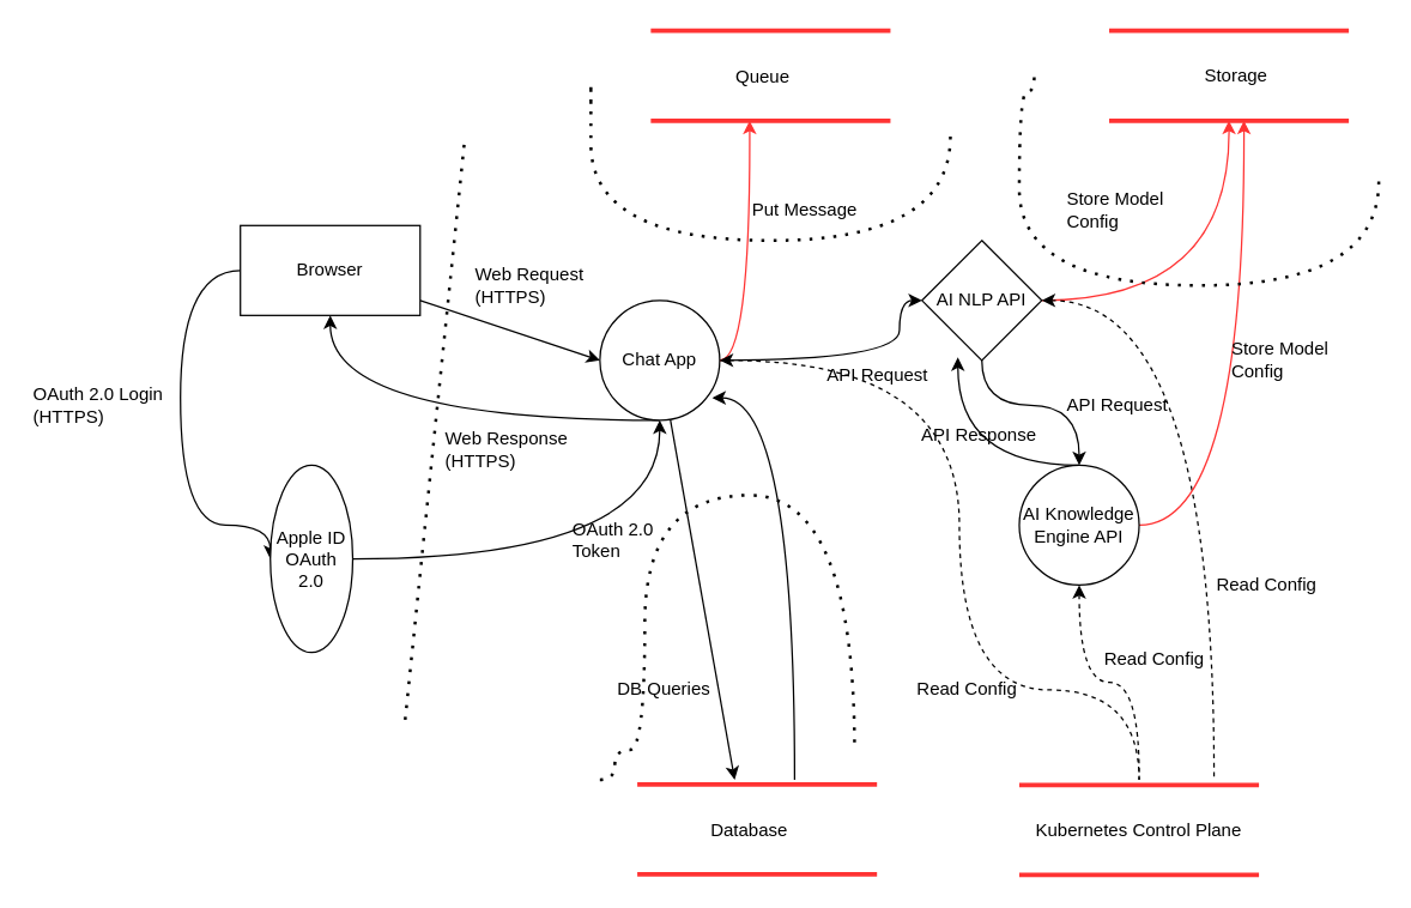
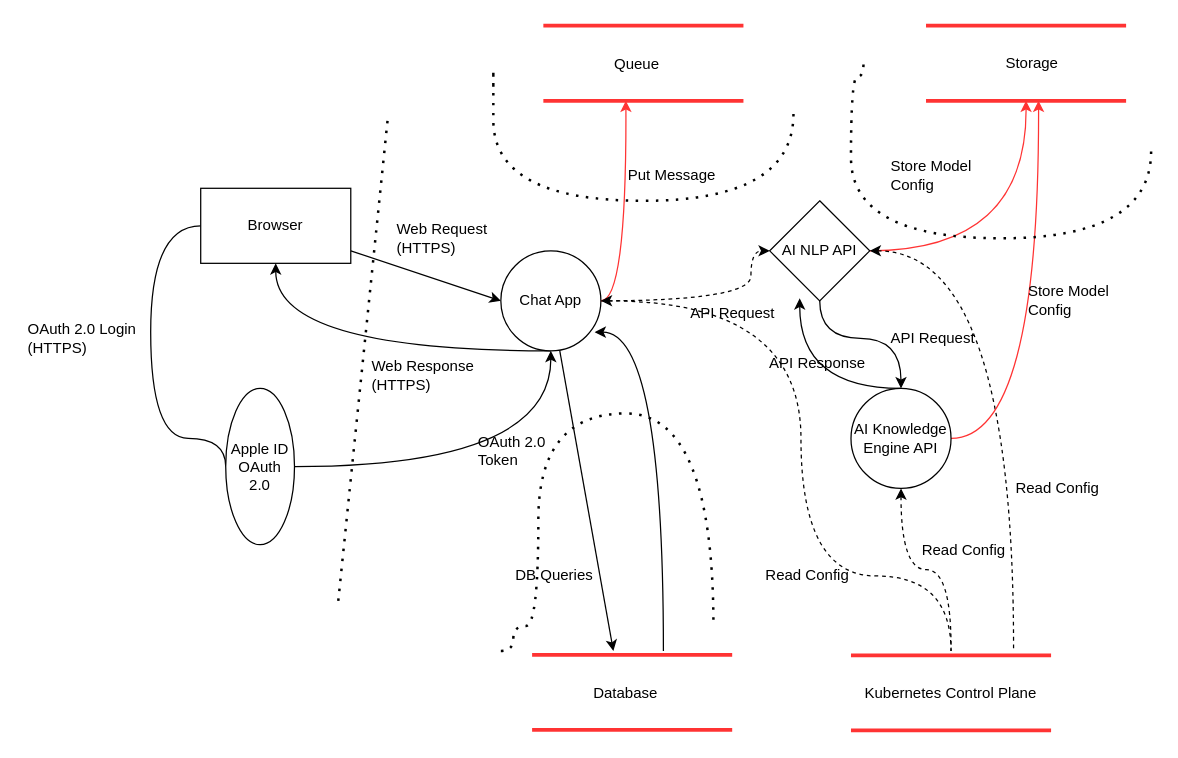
- <mxCell id="5" style="edgeStyle=orthogonalEdgeStyle;rounded=0;orthogonalLoop=1;jettySize=auto;html=1;entryX=0;entryY=0.5;entryDx=0;entryDy=0;curved=1;" edge="1" parent="1" source="11" target="17"><mxGeometry relative="1" as="geometry"><Array as="points"><mxPoint x="600" y="240" /><mxPoint x="600" y="200" /></Array></mxGeometry></mxCell>
+ <mxCell id="5" style="edgeStyle=orthogonalEdgeStyle;rounded=0;orthogonalLoop=1;jettySize=auto;html=1;entryX=0;entryY=0.5;entryDx=0;entryDy=0;curved=1;dashed=1;" edge="1" parent="1" source="11" target="17"><mxGeometry relative="1" as="geometry"><Array as="points"><mxPoint x="600" y="240" /><mxPoint x="600" y="200" /></Array></mxGeometry></mxCell>
- <mxCell id="3" style="edgeStyle=orthogonalEdgeStyle;curved=1;rounded=0;orthogonalLoop=1;jettySize=auto;html=1;entryX=0;entryY=0.5;entryDx=0;entryDy=0;startArrow=none;startFill=0;endArrow=classic;endFill=1;strokeColor=#000000;strokeWidth=1;" edge="1" parent="1" source="4" target="13"><mxGeometry relative="1" as="geometry"><Array as="points"><mxPoint x="120" y="180" /><mxPoint x="120" y="350" /></Array></mxGeometry></mxCell>
+ <mxCell id="3" style="edgeStyle=orthogonalEdgeStyle;curved=1;rounded=0;orthogonalLoop=1;jettySize=auto;html=1;entryX=0;entryY=0.5;entryDx=0;entryDy=0;startArrow=none;startFill=0;endArrow=none;endFill=1;strokeColor=#000000;strokeWidth=1;" edge="1" parent="1" source="4" target="13"><mxGeometry relative="1" as="geometry"><Array as="points"><mxPoint x="120" y="180" /><mxPoint x="120" y="350" /></Array></mxGeometry></mxCell>
